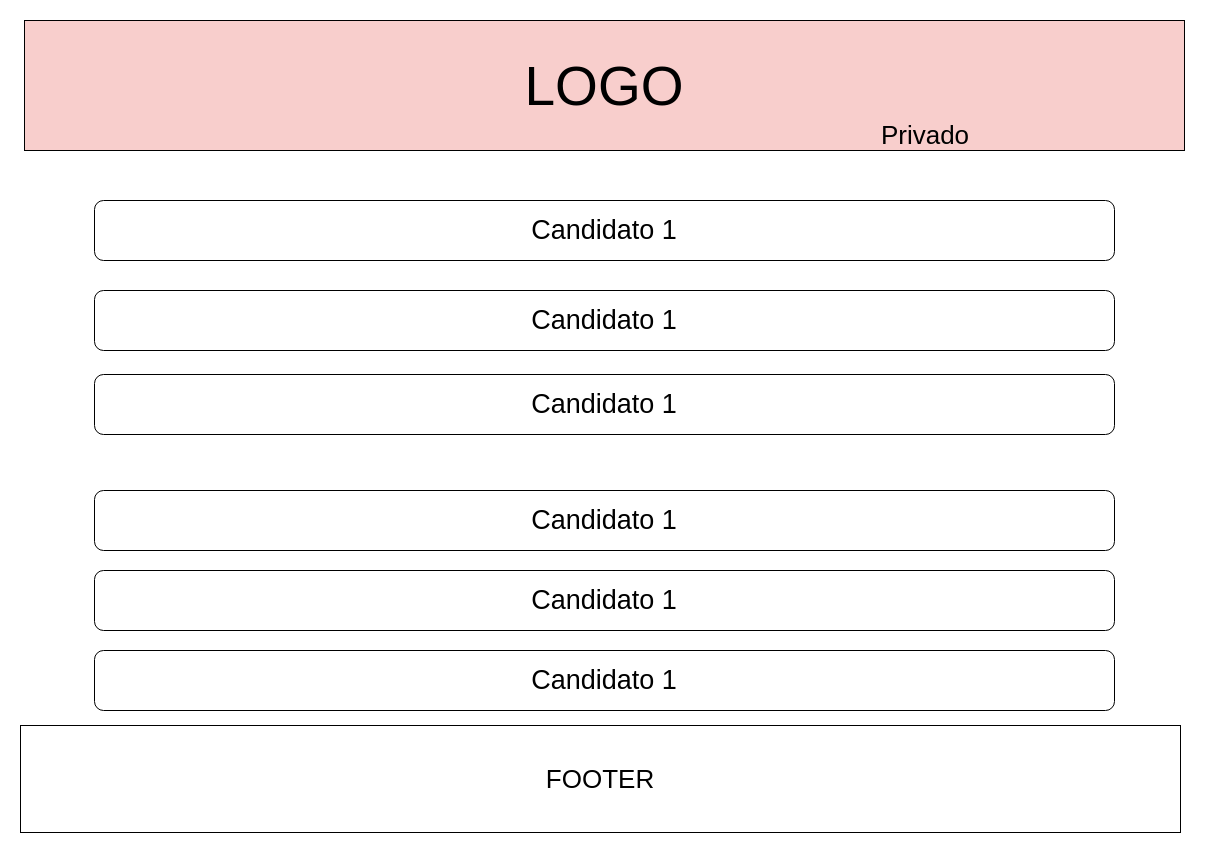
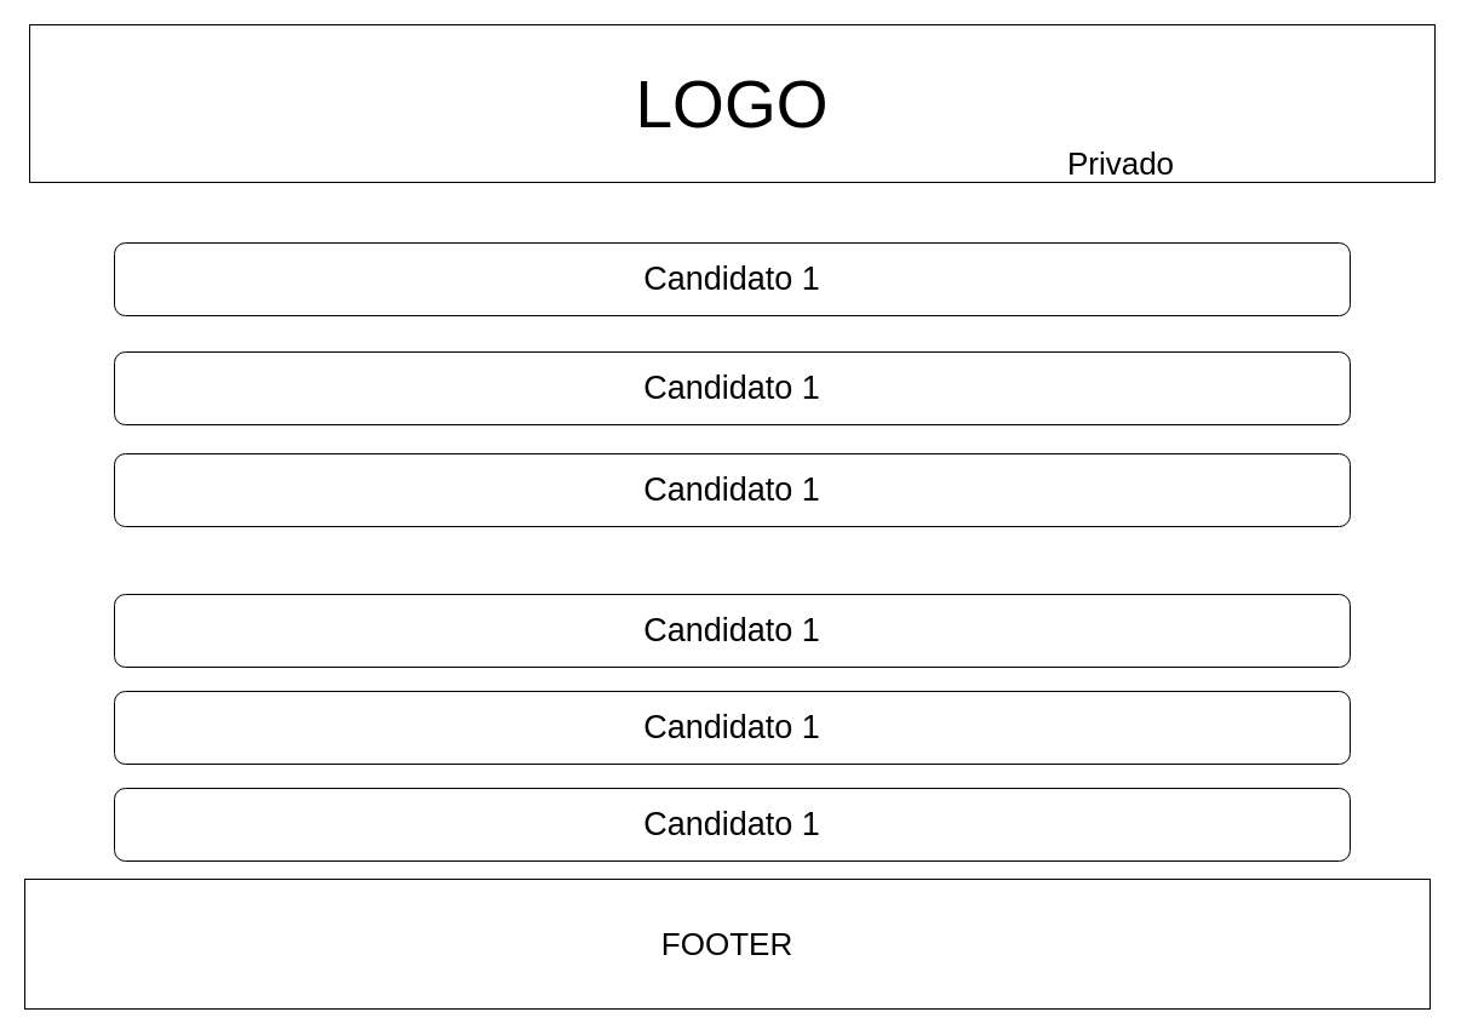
- <mxCell id="2" value="&lt;font style=&quot;font-size: 55px&quot;&gt;LOGO&lt;/font&gt;" style="rounded=0;whiteSpace=wrap;html=1;fillColor=#f8cecc;" parent="1" vertex="1"><mxGeometry x="24" width="1160" height="130" as="geometry" y="20" /></mxCell>
+ <mxCell id="2" value="&lt;font style=&quot;font-size: 55px&quot;&gt;LOGO&lt;/font&gt;" style="rounded=0;whiteSpace=wrap;html=1;" parent="1" vertex="1"><mxGeometry x="24" width="1160" height="130" as="geometry" y="20" /></mxCell>
